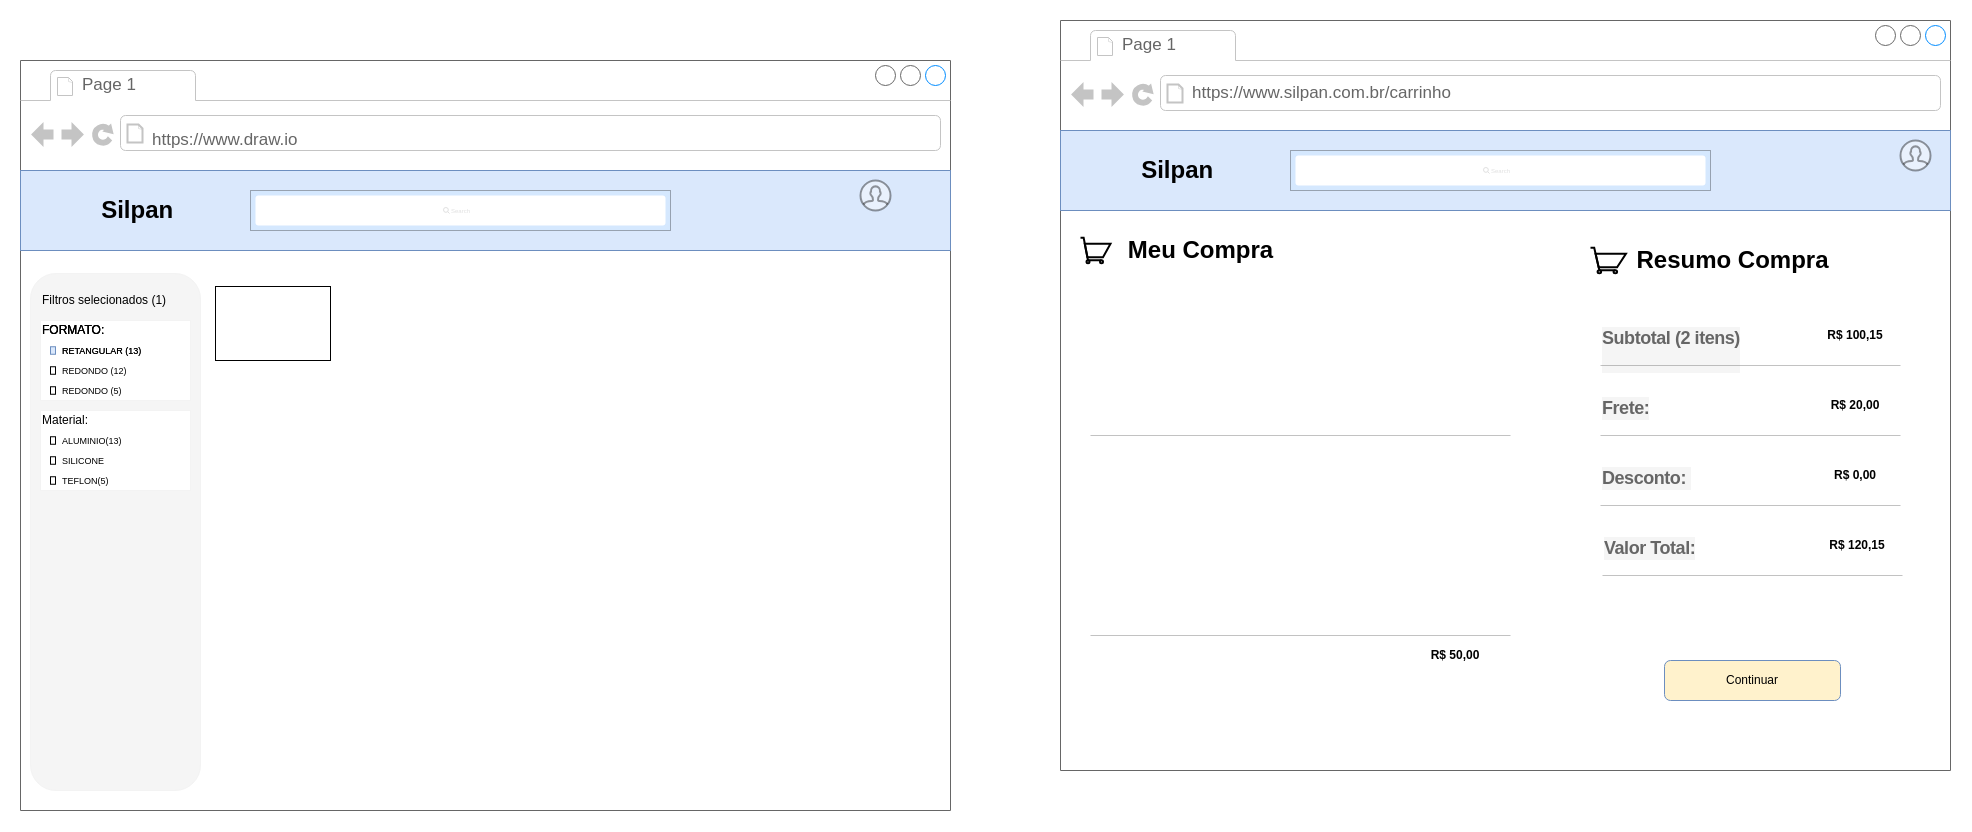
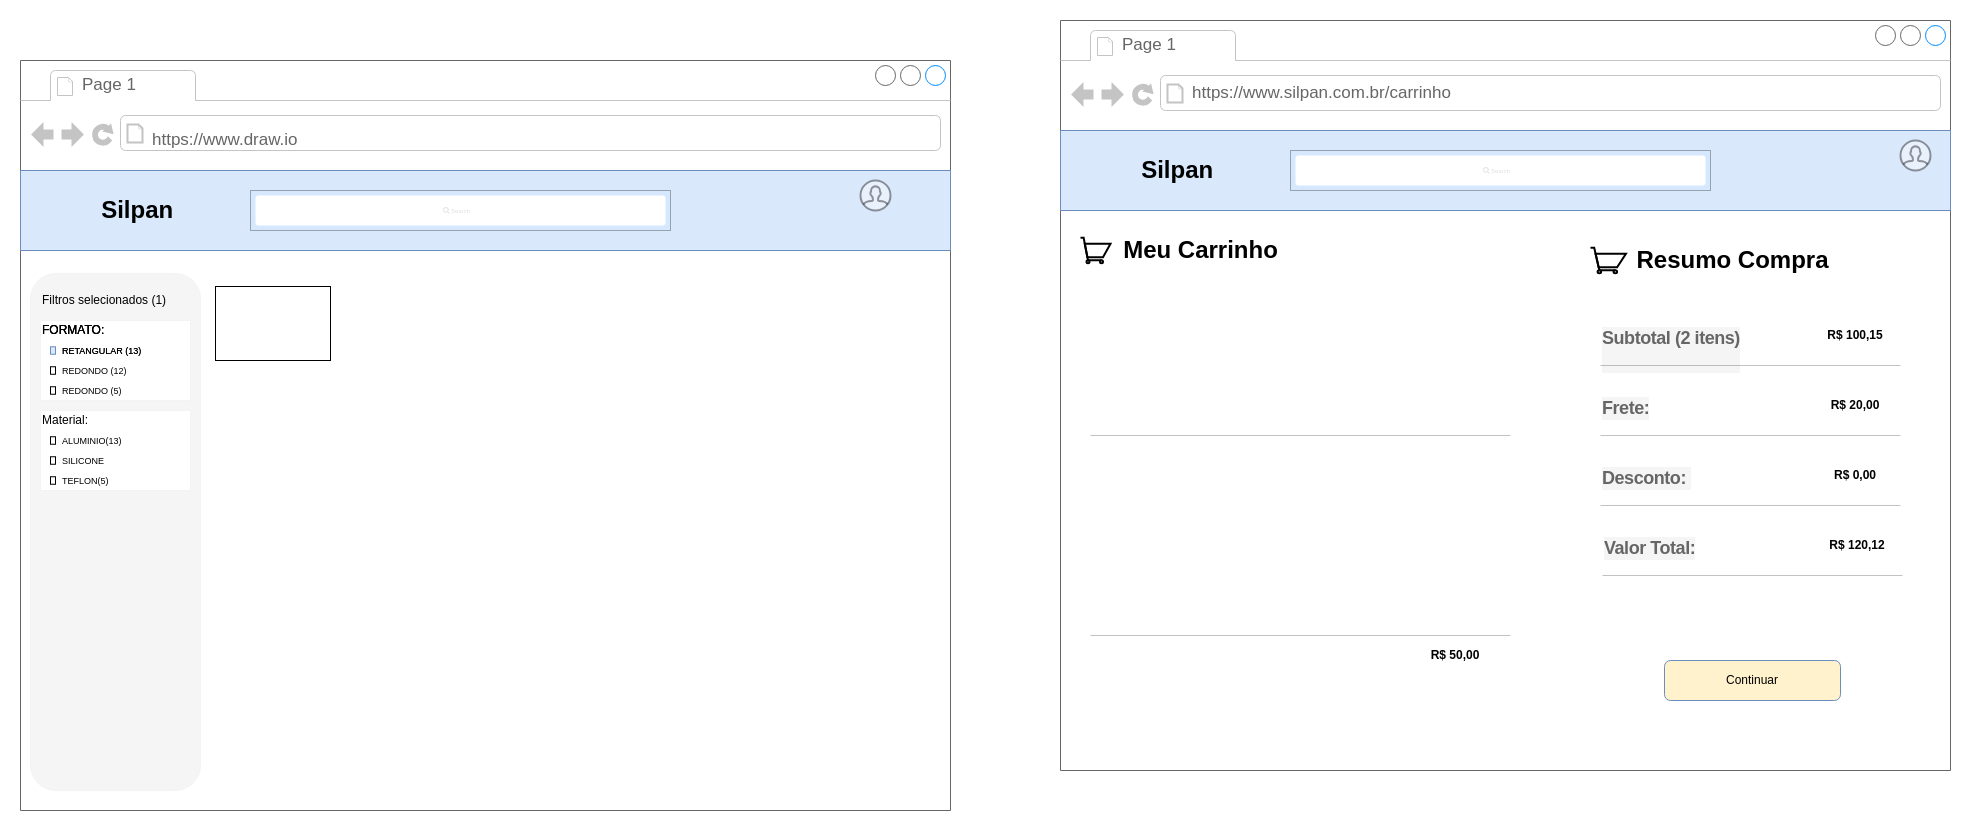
- <mxCell id="8" value="Meu Compra" style="text;strokeColor=none;fillColor=none;html=1;fontSize=24;fontStyle=1;verticalAlign=middle;align=center;" vertex="1" parent="7"><mxGeometry x="20" width="200" height="40" as="geometry" /></mxCell>
+ <mxCell id="8" value="Meu Carrinho" style="text;strokeColor=none;fillColor=none;html=1;fontSize=24;fontStyle=1;verticalAlign=middle;align=center;" vertex="1" parent="7"><mxGeometry x="20" width="200" height="40" as="geometry" /></mxCell>
- <mxCell id="32" value="R$ 120,15" style="text;html=1;strokeColor=none;fillColor=none;align=center;verticalAlign=middle;whiteSpace=wrap;rounded=0;opacity=40;fontStyle=1" vertex="1" parent="30"><mxGeometry x="210" width="90" height="30" as="geometry" /></mxCell>
+ <mxCell id="32" value="R$ 120,12" style="text;html=1;strokeColor=none;fillColor=none;align=center;verticalAlign=middle;whiteSpace=wrap;rounded=0;opacity=40;fontStyle=1" vertex="1" parent="30"><mxGeometry x="210" width="90" height="30" as="geometry" /></mxCell>
